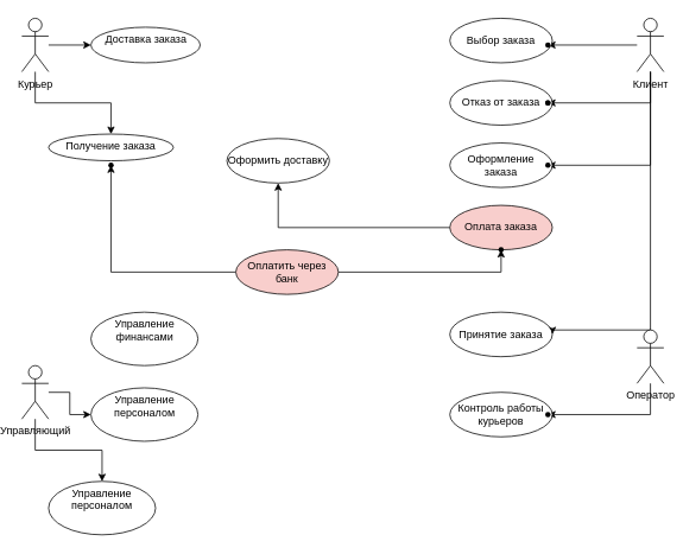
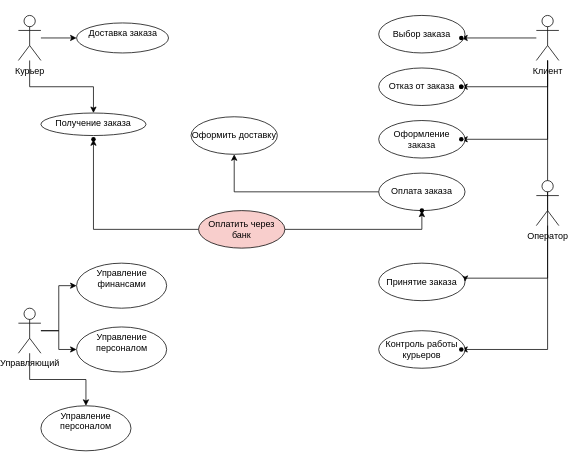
- <mxCell id="24" value="Оплата заказа" style="ellipse;whiteSpace=wrap;html=1;fillColor=#f8cecc;" vertex="1" parent="1"><mxGeometry x="500" y="230" width="115" height="50" as="geometry" /></mxCell>
+ <mxCell id="24" value="Оплата заказа" style="ellipse;whiteSpace=wrap;html=1;" vertex="1" parent="1"><mxGeometry x="500" y="230" width="115" height="50" as="geometry" /></mxCell>
- <mxCell id="15" value="Оператор" style="shape=umlActor;verticalLabelPosition=bottom;verticalAlign=top;html=1;outlineConnect=0;" vertex="1" parent="1"><mxGeometry x="710" y="370" width="30" height="60" as="geometry" /></mxCell>
+ <mxCell id="15" value="Оператор" style="shape=umlActor;verticalLabelPosition=bottom;verticalAlign=top;html=1;outlineConnect=0;" vertex="1" parent="1"><mxGeometry x="710" y="240" width="30" height="60" as="geometry" /></mxCell>
+ <mxCell id="5" value="" style="edgeStyle=orthogonalEdgeStyle;rounded=0;orthogonalLoop=1;jettySize=auto;html=1;" edge="1" parent="1" source="8" target="27"><mxGeometry relative="1" as="geometry" /></mxCell>
